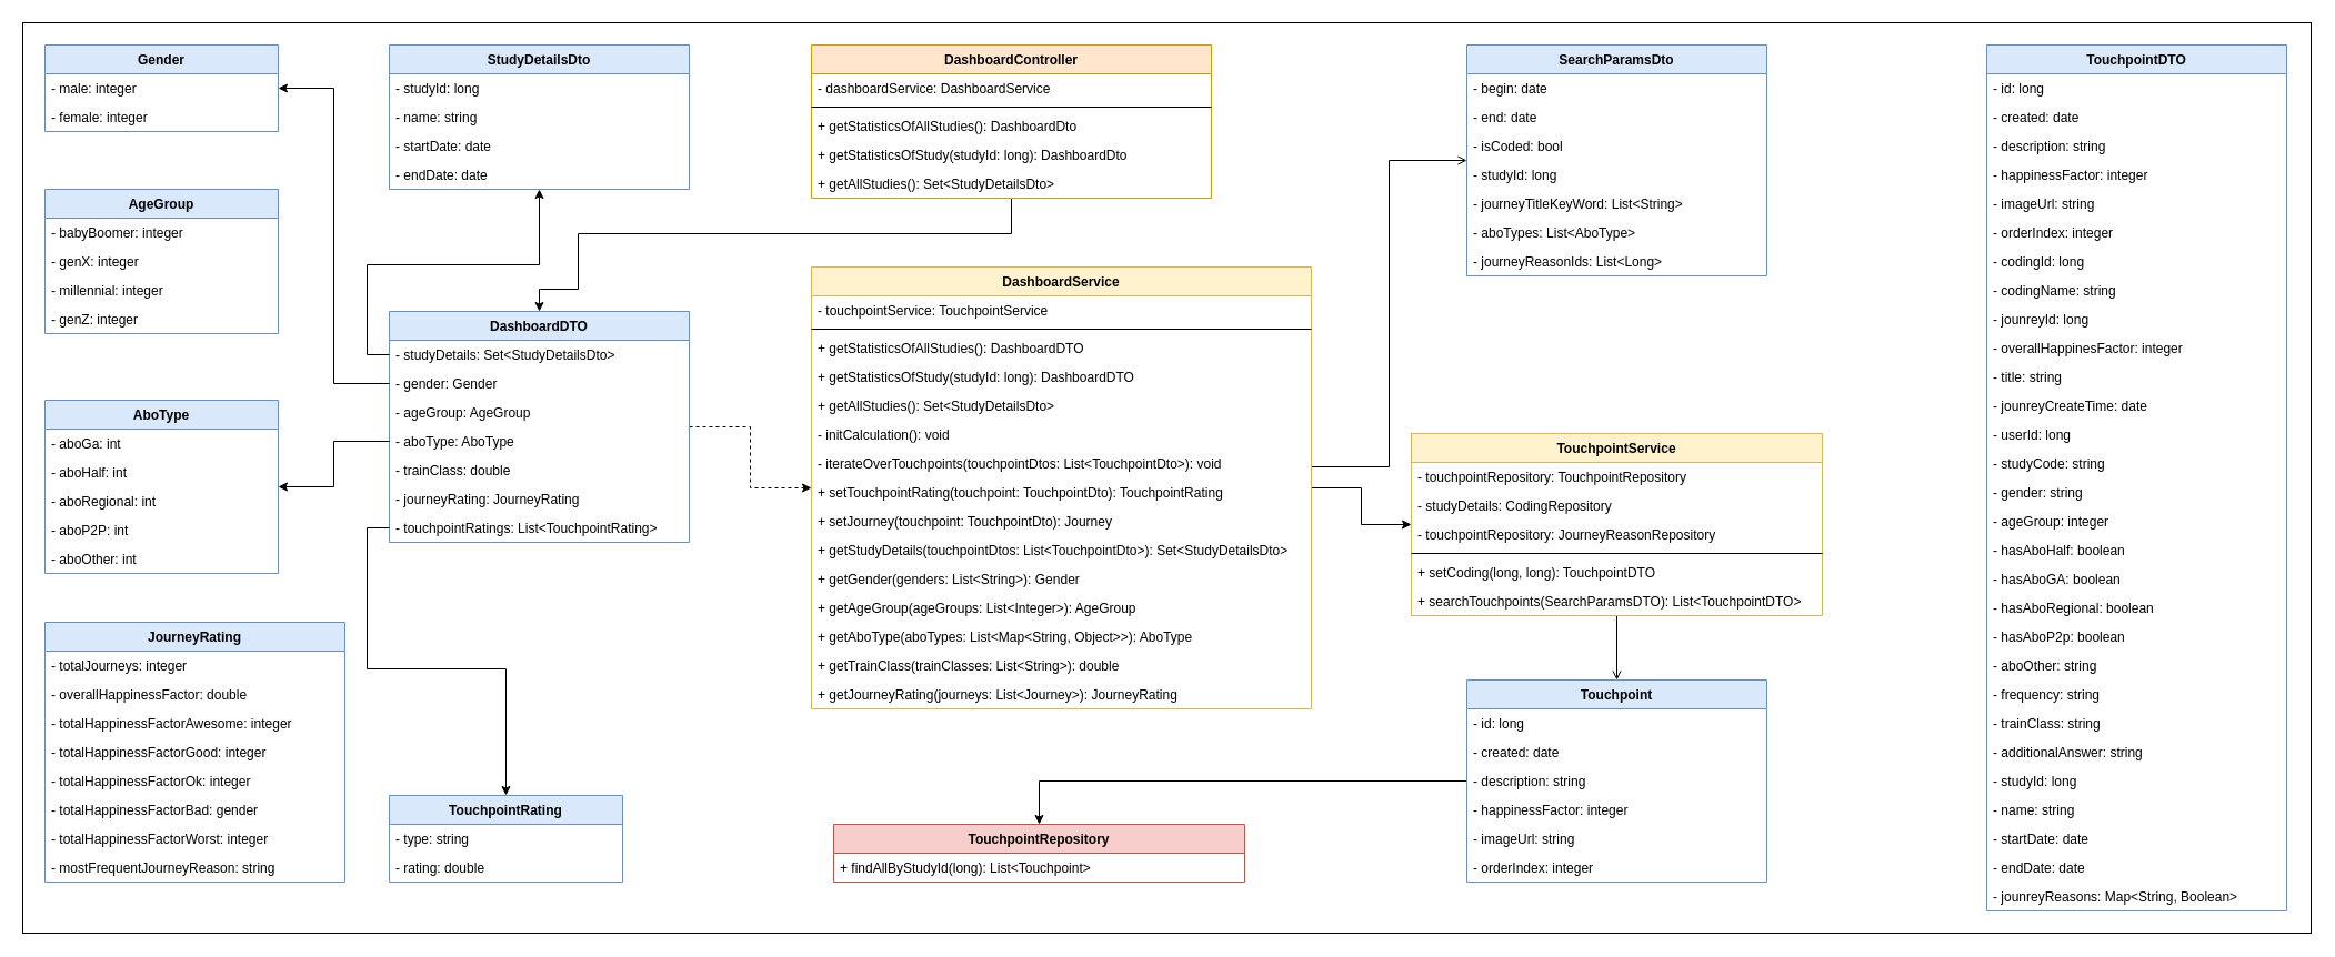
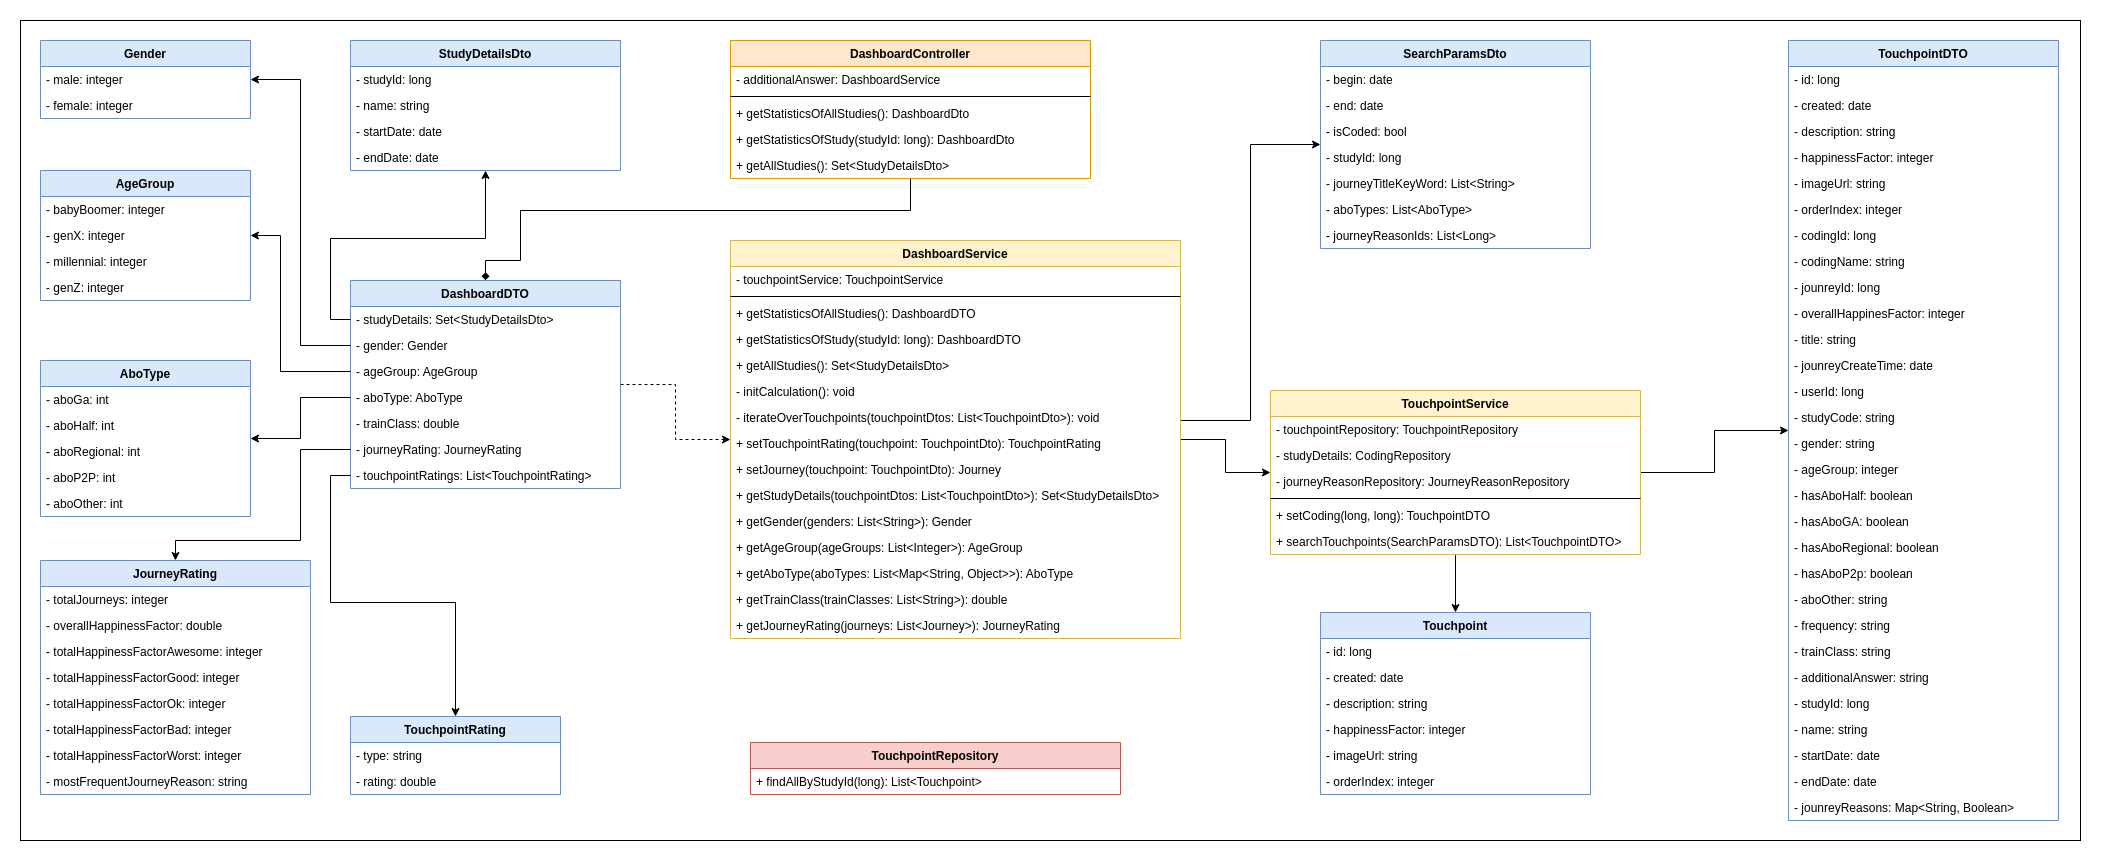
- <mxCell id="5" value="- dashboardService: DashboardService" style="text;strokeColor=none;fillColor=none;align=left;verticalAlign=top;spacingLeft=4;spacingRight=4;overflow=hidden;rotatable=0;points=[[0,0.5],[1,0.5]];portConstraint=eastwest;" parent="4" vertex="1"><mxGeometry y="26" width="360" height="26" as="geometry" /></mxCell>
+ <mxCell id="5" value="- additionalAnswer: DashboardService" style="text;strokeColor=none;fillColor=none;align=left;verticalAlign=top;spacingLeft=4;spacingRight=4;overflow=hidden;rotatable=0;points=[[0,0.5],[1,0.5]];portConstraint=eastwest;" parent="4" vertex="1"><mxGeometry y="26" width="360" height="26" as="geometry" /></mxCell>
- <mxCell id="43" style="edgeStyle=orthogonalEdgeStyle;rounded=0;orthogonalLoop=1;jettySize=auto;html=1;endArrow=open;" edge="1" parent="1" source="44" target="123"><mxGeometry relative="1" as="geometry"><Array as="points"><mxPoint x="1250" y="420" /><mxPoint x="1250" y="144" /></Array></mxGeometry></mxCell>
+ <mxCell id="43" style="edgeStyle=orthogonalEdgeStyle;rounded=0;orthogonalLoop=1;jettySize=auto;html=1;" edge="1" parent="1" source="44" target="123"><mxGeometry relative="1" as="geometry"><Array as="points"><mxPoint x="1250" y="420" /><mxPoint x="1250" y="144" /></Array></mxGeometry></mxCell>
- <mxCell id="3" style="edgeStyle=orthogonalEdgeStyle;rounded=0;orthogonalLoop=1;jettySize=auto;html=1;entryX=0.5;entryY=0;entryDx=0;entryDy=0;" edge="1" parent="1" source="4" target="11"><mxGeometry relative="1" as="geometry"><Array as="points"><mxPoint x="910" y="210" /><mxPoint x="520" y="210" /><mxPoint x="520" y="260" /><mxPoint x="485" y="260" /></Array></mxGeometry></mxCell>
+ <mxCell id="3" style="edgeStyle=orthogonalEdgeStyle;rounded=0;orthogonalLoop=1;jettySize=auto;html=1;entryX=0.5;entryY=0;entryDx=0;entryDy=0;endArrow=diamond;" edge="1" parent="1" source="4" target="11"><mxGeometry relative="1" as="geometry"><Array as="points"><mxPoint x="910" y="210" /><mxPoint x="520" y="210" /><mxPoint x="520" y="260" /><mxPoint x="485" y="260" /></Array></mxGeometry></mxCell>
+ <mxCell id="119" style="edgeStyle=orthogonalEdgeStyle;rounded=0;orthogonalLoop=1;jettySize=auto;html=1;" edge="1" parent="1" source="14" target="37"><mxGeometry relative="1" as="geometry"><Array as="points"><mxPoint x="280" y="371" /><mxPoint x="280" y="235" /></Array></mxGeometry></mxCell>
+ <mxCell id="61" style="edgeStyle=orthogonalEdgeStyle;rounded=0;orthogonalLoop=1;jettySize=auto;html=1;" edge="1" parent="1" source="62" target="69"><mxGeometry relative="1" as="geometry" /></mxCell>
- <mxCell id="65" value="- touchpointRepository: JourneyReasonRepository" style="text;strokeColor=none;fillColor=none;align=left;verticalAlign=top;spacingLeft=4;spacingRight=4;overflow=hidden;rotatable=0;points=[[0,0.5],[1,0.5]];portConstraint=eastwest;" parent="62" vertex="1"><mxGeometry y="78" width="370" height="26" as="geometry" /></mxCell>
+ <mxCell id="65" value="- journeyReasonRepository: JourneyReasonRepository" style="text;strokeColor=none;fillColor=none;align=left;verticalAlign=top;spacingLeft=4;spacingRight=4;overflow=hidden;rotatable=0;points=[[0,0.5],[1,0.5]];portConstraint=eastwest;" parent="62" vertex="1"><mxGeometry y="78" width="370" height="26" as="geometry" /></mxCell>
+ <mxCell id="121" style="edgeStyle=orthogonalEdgeStyle;rounded=0;orthogonalLoop=1;jettySize=auto;html=1;entryX=0.5;entryY=0;entryDx=0;entryDy=0;" edge="1" parent="1" source="17" target="28"><mxGeometry relative="1" as="geometry"><Array as="points"><mxPoint x="300" y="449" /><mxPoint x="300" y="540" /><mxPoint x="175" y="540" /></Array></mxGeometry></mxCell>
- <mxCell id="60" style="edgeStyle=orthogonalEdgeStyle;rounded=0;orthogonalLoop=1;jettySize=auto;html=1;entryX=0.5;entryY=0;entryDx=0;entryDy=0;endArrow=open;" edge="1" parent="1" source="62" target="102"><mxGeometry relative="1" as="geometry" /></mxCell>
+ <mxCell id="60" style="edgeStyle=orthogonalEdgeStyle;rounded=0;orthogonalLoop=1;jettySize=auto;html=1;entryX=0.5;entryY=0;entryDx=0;entryDy=0;" edge="1" parent="1" source="62" target="102"><mxGeometry relative="1" as="geometry" /></mxCell>
- <mxCell id="101" style="edgeStyle=orthogonalEdgeStyle;rounded=0;orthogonalLoop=1;jettySize=auto;html=1;entryX=0.5;entryY=0;entryDx=0;entryDy=0;" edge="1" parent="1" source="102" target="99"><mxGeometry relative="1" as="geometry" /></mxCell>
- <mxCell id="34" value="- totalHappinessFactorBad: gender" style="text;strokeColor=none;fillColor=none;align=left;verticalAlign=top;spacingLeft=4;spacingRight=4;overflow=hidden;rotatable=0;points=[[0,0.5],[1,0.5]];portConstraint=eastwest;" parent="28" vertex="1"><mxGeometry y="156" width="270" height="26" as="geometry" /></mxCell>
+ <mxCell id="34" value="- totalHappinessFactorBad: integer" style="text;strokeColor=none;fillColor=none;align=left;verticalAlign=top;spacingLeft=4;spacingRight=4;overflow=hidden;rotatable=0;points=[[0,0.5],[1,0.5]];portConstraint=eastwest;" parent="28" vertex="1"><mxGeometry y="156" width="270" height="26" as="geometry" /></mxCell>
